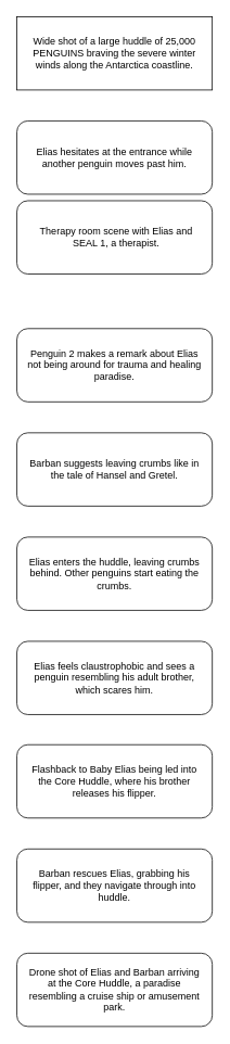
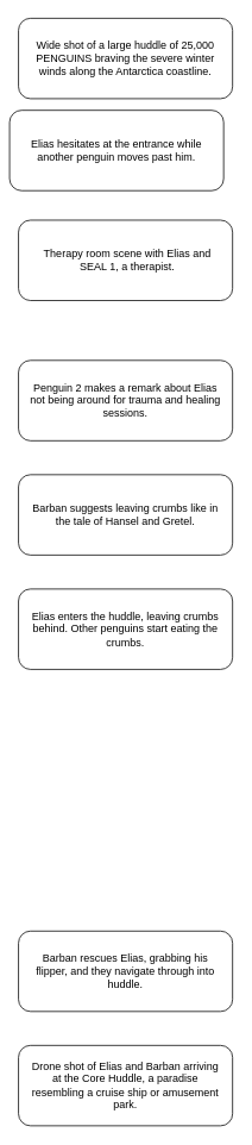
- <mxCell id="10" value="Wide shot of a large huddle of 25,000 PENGUINS braving the severe winter winds along the Antarctica coastline." style="whiteSpace=wrap;html=1;perimeterSpacing=30;strokeWidth=1;spacing=12;rounded=0;" vertex="1" parent="1"><mxGeometry x="20" y="20" width="240" height="90" as="geometry" /></mxCell>
+ <mxCell id="10" value="Wide shot of a large huddle of 25,000 PENGUINS braving the severe winter winds along the Antarctica coastline." style="rounded=1;whiteSpace=wrap;html=1;perimeterSpacing=30;strokeWidth=1;spacing=12;" vertex="1" parent="1"><mxGeometry x="20" y="20" width="240" height="90" as="geometry" /></mxCell>
- <mxCell id="3" value="Elias hesitates at the entrance while another penguin moves past him." style="rounded=1;whiteSpace=wrap;html=1;perimeterSpacing=30;strokeWidth=1;spacing=12;" vertex="1" parent="1"><mxGeometry x="20" y="148" width="240" height="90" as="geometry" /></mxCell>
+ <mxCell id="3" value="Elias hesitates at the entrance while another penguin moves past him." style="rounded=1;whiteSpace=wrap;html=1;perimeterSpacing=30;strokeWidth=1;spacing=12;" vertex="1" parent="1"><mxGeometry x="10" y="123" width="240" height="90" as="geometry" /></mxCell>
- <mxCell id="8" value="Penguin 2 makes a remark about Elias not being around for trauma and healing paradise." style="rounded=1;whiteSpace=wrap;html=1;perimeterSpacing=30;strokeWidth=1;spacing=12;" vertex="1" parent="1"><mxGeometry x="20" y="403" width="240" height="90" as="geometry" /></mxCell>
+ <mxCell id="8" value="Penguin 2 makes a remark about Elias not being around for trauma and healing sessions." style="rounded=1;whiteSpace=wrap;html=1;perimeterSpacing=30;strokeWidth=1;spacing=12;" vertex="1" parent="1"><mxGeometry x="20" y="403" width="240" height="90" as="geometry" /></mxCell>
- <mxCell id="5" value="Elias feels claustrophobic and sees a penguin resembling his adult brother, which scares him." style="rounded=1;whiteSpace=wrap;html=1;perimeterSpacing=30;strokeWidth=1;spacing=12;" vertex="1" parent="1"><mxGeometry x="20" y="787" width="240" height="90" as="geometry" /></mxCell>
- <mxCell id="4" value="Flashback to Baby Elias being led into the Core Huddle, where his brother releases his flipper." style="rounded=1;whiteSpace=wrap;html=1;perimeterSpacing=30;strokeWidth=1;spacing=12;" vertex="1" parent="1"><mxGeometry x="20" y="914" width="240" height="90" as="geometry" /></mxCell>
